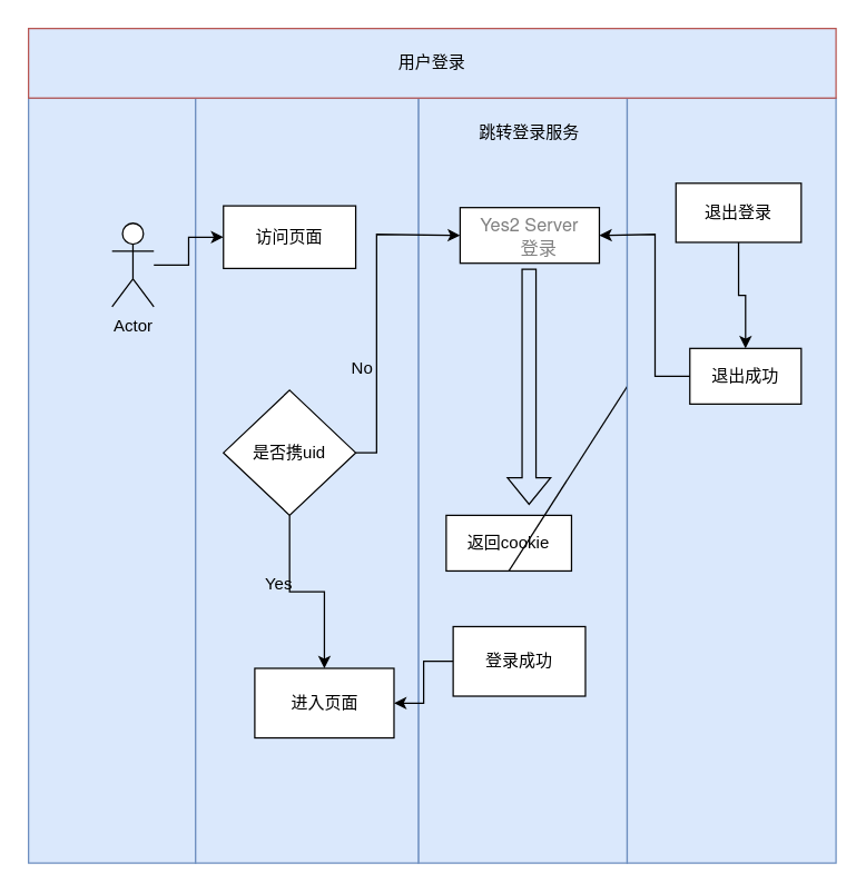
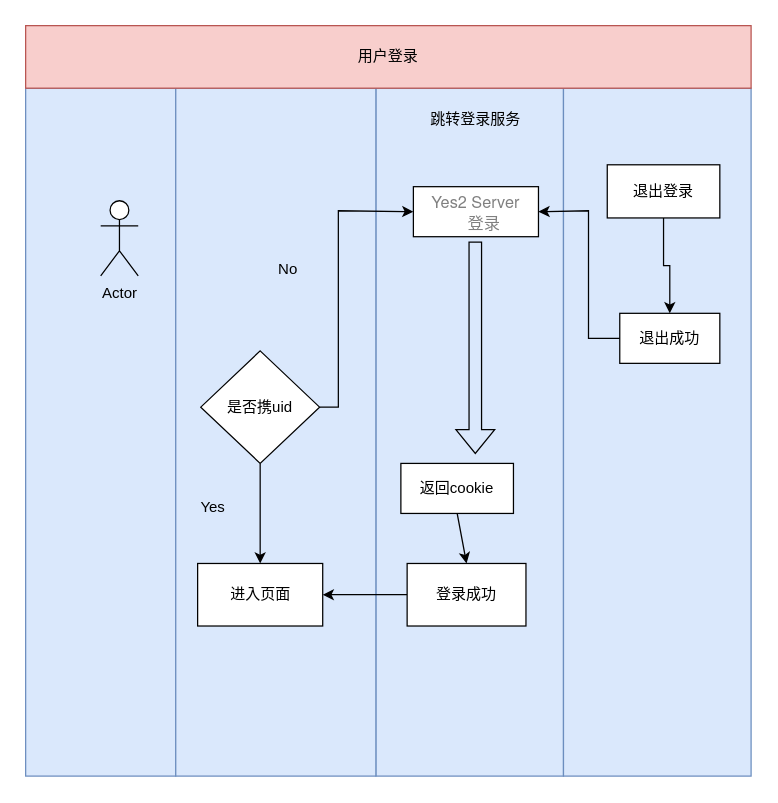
- <mxCell id="27" value="用户登录" style="rounded=0;whiteSpace=wrap;html=1;fillColor=#dae8fc;strokeColor=#b85450;" parent="2" vertex="1"><mxGeometry width="580" height="50" as="geometry" /></mxCell>
+ <mxCell id="27" value="用户登录" style="rounded=0;whiteSpace=wrap;html=1;fillColor=#f8cecc;strokeColor=#b85450;" parent="2" vertex="1"><mxGeometry width="580" height="50" as="geometry" /></mxCell>
- <mxCell id="6" value="访问页面" style="rounded=0;whiteSpace=wrap;html=1;" parent="2" vertex="1"><mxGeometry x="140" y="127.5" width="95" height="45" as="geometry" /></mxCell>
- <mxCell id="7" value="" style="edgeStyle=orthogonalEdgeStyle;rounded=0;orthogonalLoop=1;jettySize=auto;html=1;" parent="2" source="8" target="6" edge="1"><mxGeometry relative="1" as="geometry" /></mxCell>
- <mxCell id="13" value="No" style="text;html=1;align=center;verticalAlign=middle;whiteSpace=wrap;rounded=0;" parent="2" vertex="1"><mxGeometry x="210" y="230" width="60" height="30" as="geometry" /></mxCell>
+ <mxCell id="13" value="No" style="text;html=1;align=center;verticalAlign=middle;whiteSpace=wrap;rounded=0;" parent="2" vertex="1"><mxGeometry x="180" y="180" width="60" height="30" as="geometry" /></mxCell>
- <mxCell id="18" value="" style="endArrow=classic;html=1;rounded=0;exitX=0.5;exitY=1;exitDx=0;exitDy=0;exitPerimeter=0;" parent="2" source="15" target="23" edge="1"><mxGeometry width="50" height="50" relative="1" as="geometry"><mxPoint x="310" y="370" as="sourcePoint" /><mxPoint x="360" y="320" as="targetPoint" /></mxGeometry></mxCell>
+ <mxCell id="18" value="" style="endArrow=classic;html=1;rounded=0;entryX=0.5;entryY=0;entryDx=0;entryDy=0;exitX=0.5;exitY=1;exitDx=0;exitDy=0;exitPerimeter=0;" parent="2" source="15" target="17" edge="1"><mxGeometry width="50" height="50" relative="1" as="geometry"><mxPoint x="310" y="370" as="sourcePoint" /><mxPoint x="360" y="320" as="targetPoint" /></mxGeometry></mxCell>
- <mxCell id="14" value="Yes" style="text;html=1;align=center;verticalAlign=middle;whiteSpace=wrap;rounded=0;" parent="2" vertex="1"><mxGeometry x="150" y="385" width="60" height="30" as="geometry" /></mxCell>
+ <mxCell id="14" value="Yes" style="text;html=1;align=center;verticalAlign=middle;whiteSpace=wrap;rounded=0;" parent="2" vertex="1"><mxGeometry x="120" y="370" width="60" height="30" as="geometry" /></mxCell>
- <mxCell id="12" value="进入页面" style="rounded=0;whiteSpace=wrap;html=1;" parent="2" vertex="1"><mxGeometry x="162.5" y="460" width="100" height="50" as="geometry" /></mxCell>
+ <mxCell id="12" value="进入页面" style="rounded=0;whiteSpace=wrap;html=1;" parent="2" vertex="1"><mxGeometry x="137.5" y="430" width="100" height="50" as="geometry" /></mxCell>
